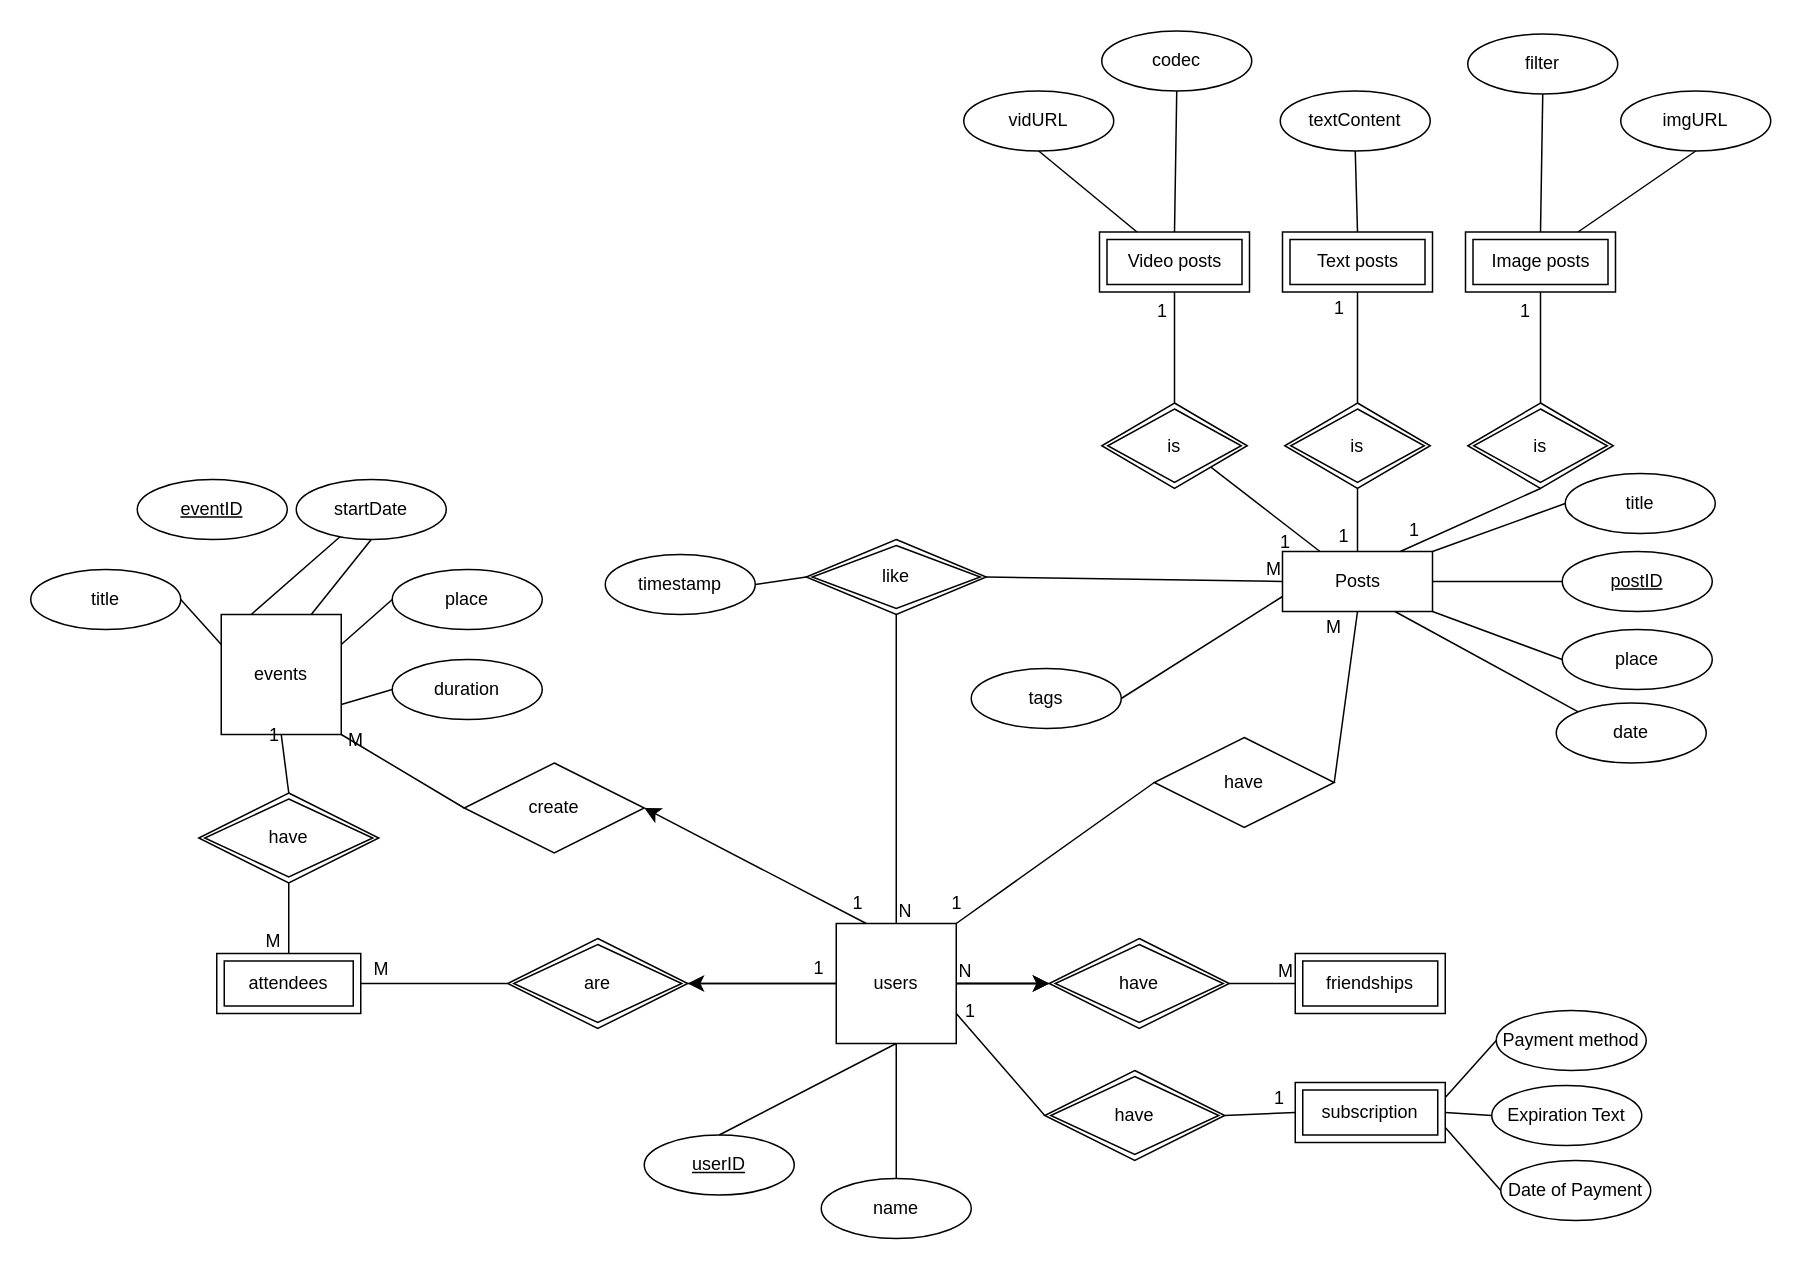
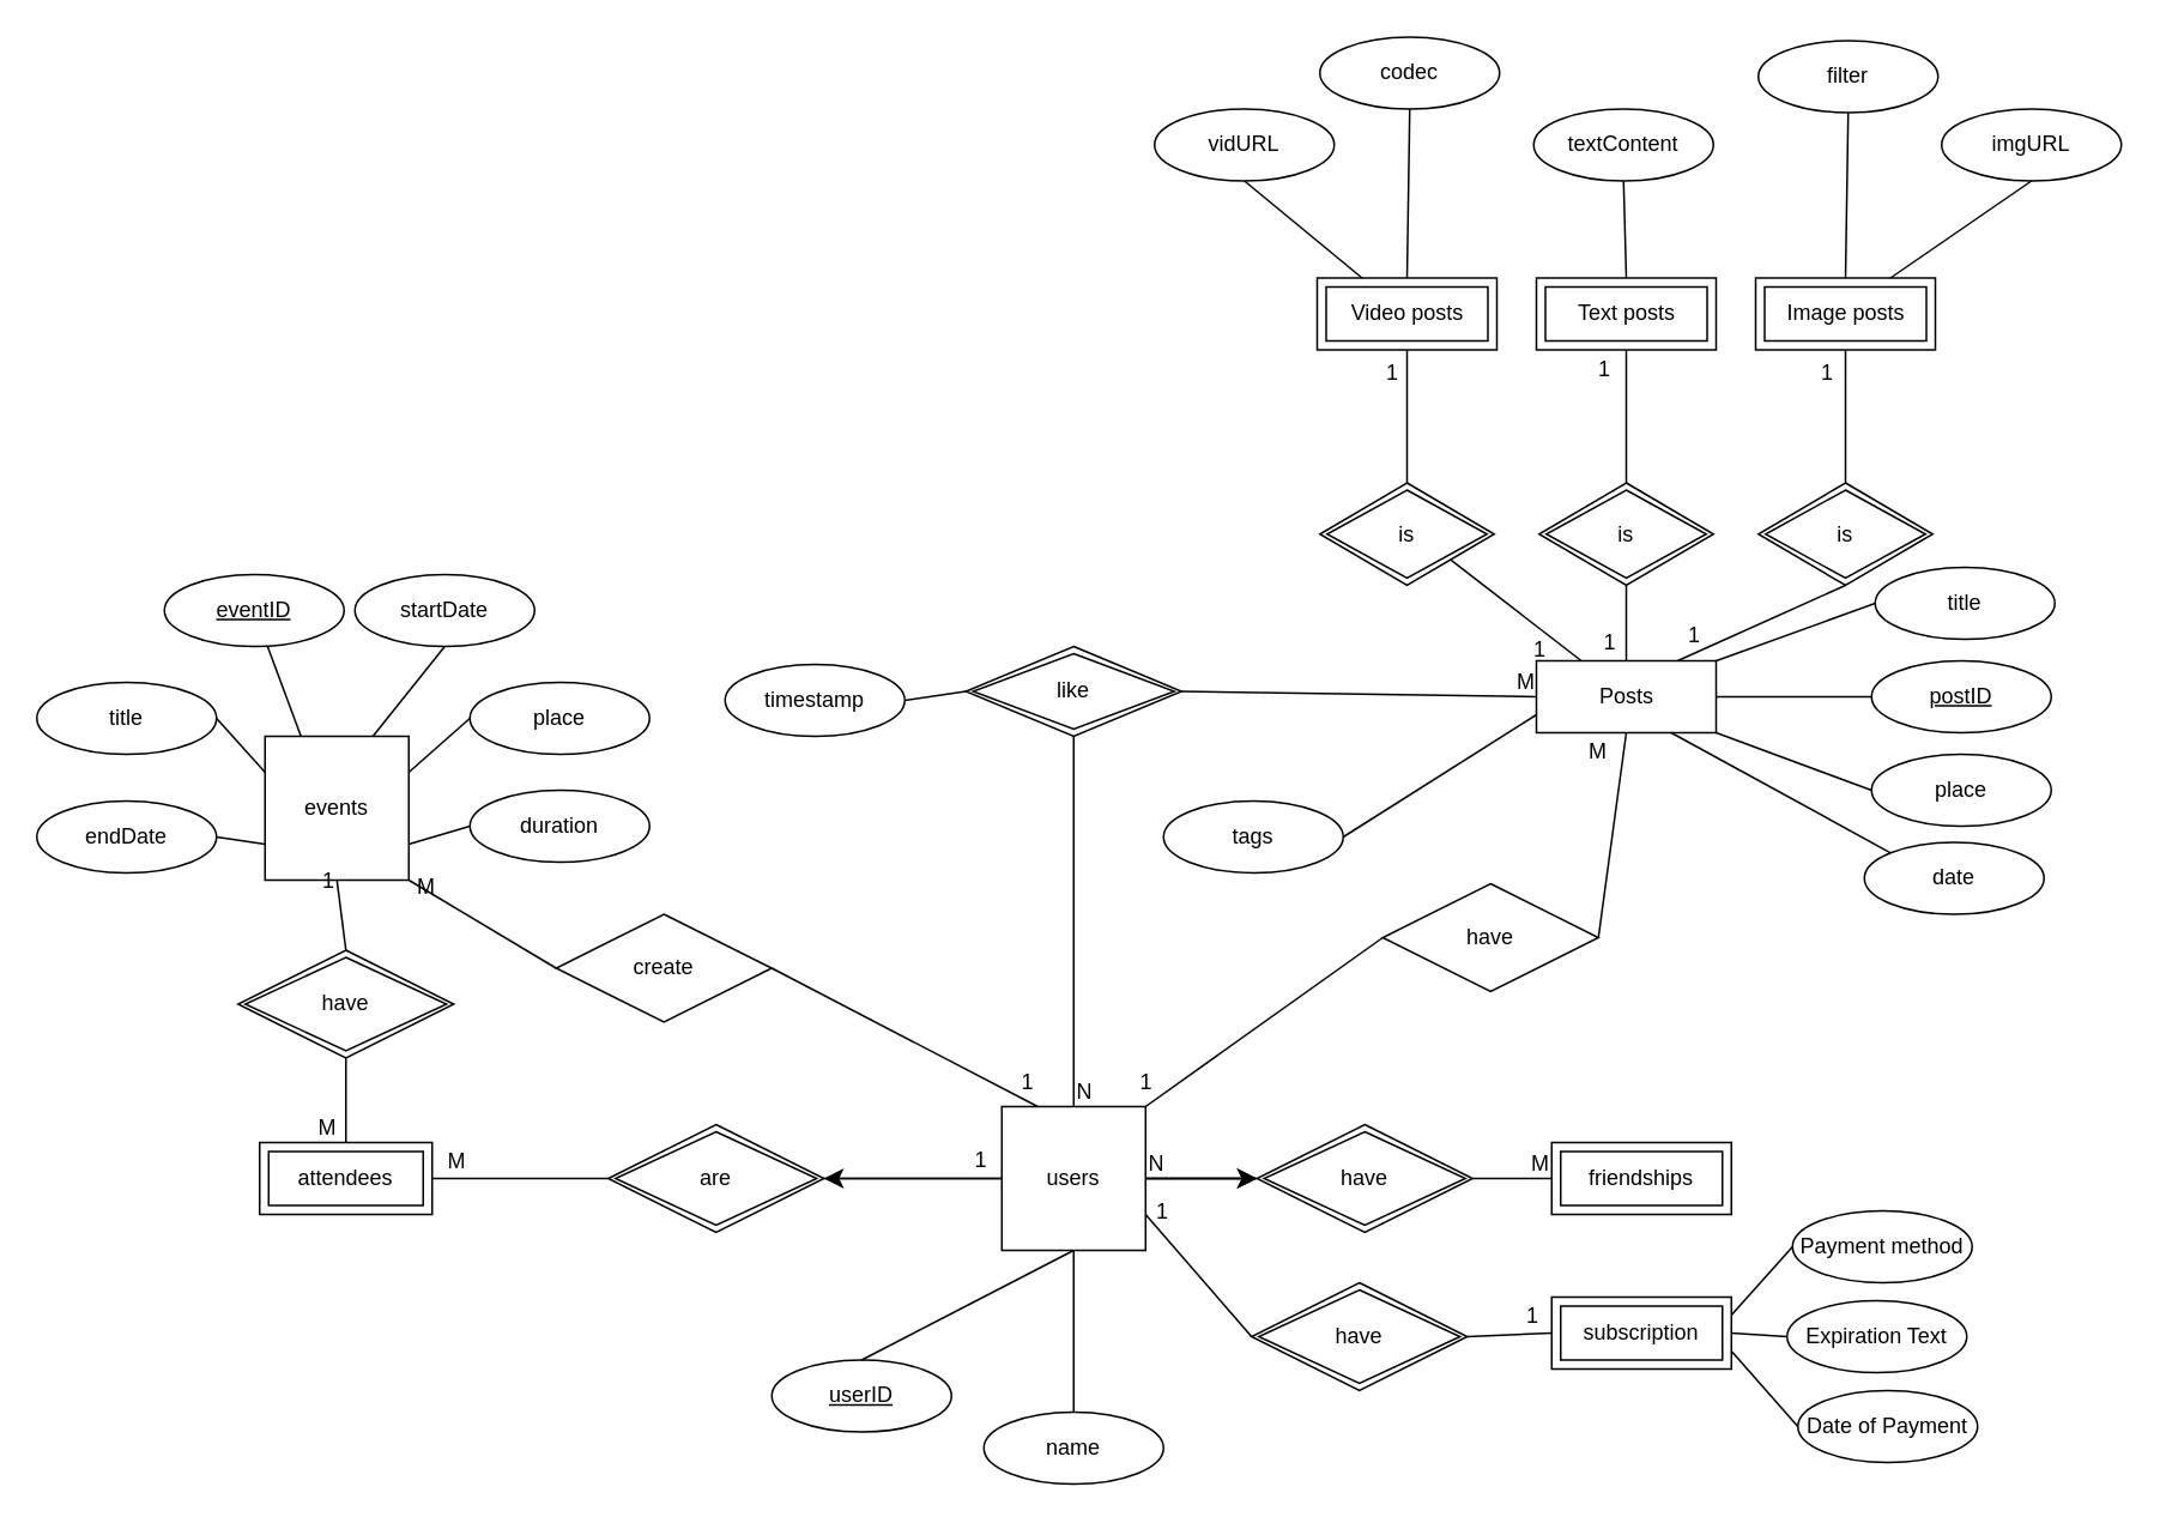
- <mxCell id="60" value="" style="endArrow=none;html=1;rounded=0;fontSize=12;startSize=8;endSize=8;curved=1;exitX=0.25;exitY=0;exitDx=0;exitDy=0;" edge="1" parent="1" source="7" target="18"><mxGeometry width="50" height="50" relative="1" as="geometry"><mxPoint x="162" y="429" as="sourcePoint" /><mxPoint x="130" y="409" as="targetPoint" /></mxGeometry></mxCell>
+ <mxCell id="60" value="" style="endArrow=none;html=1;rounded=0;fontSize=12;startSize=8;endSize=8;curved=1;exitX=0.25;exitY=0;exitDx=0;exitDy=0;" edge="1" parent="1" source="7" target="16"><mxGeometry width="50" height="50" relative="1" as="geometry"><mxPoint x="162" y="429" as="sourcePoint" /><mxPoint x="130" y="409" as="targetPoint" /></mxGeometry></mxCell>
+ <mxCell id="13" value="endDate" style="ellipse;whiteSpace=wrap;html=1;align=center;" vertex="1" parent="1"><mxGeometry x="20" y="445" width="100" height="40" as="geometry" /></mxCell>
+ <mxCell id="58" value="" style="endArrow=none;html=1;rounded=0;fontSize=12;startSize=8;endSize=8;curved=1;entryX=1;entryY=0.5;entryDx=0;entryDy=0;exitX=0;exitY=0.75;exitDx=0;exitDy=0;" edge="1" parent="1" source="7" target="13"><mxGeometry width="50" height="50" relative="1" as="geometry"><mxPoint x="225" y="496" as="sourcePoint" /><mxPoint x="275" y="446" as="targetPoint" /></mxGeometry></mxCell>
- <mxCell id="74" value="" style="endArrow=classic;html=1;rounded=0;fontSize=12;startSize=8;endSize=8;curved=1;entryX=1;entryY=0.5;entryDx=0;entryDy=0;exitX=0.25;exitY=0;exitDx=0;exitDy=0;" edge="1" parent="1" source="5" target="73"><mxGeometry width="50" height="50" relative="1" as="geometry"><mxPoint x="430" y="572" as="sourcePoint" /><mxPoint x="480" y="522" as="targetPoint" /></mxGeometry></mxCell>
+ <mxCell id="74" value="" style="endArrow=none;html=1;rounded=0;fontSize=12;startSize=8;endSize=8;curved=1;entryX=1;entryY=0.5;entryDx=0;entryDy=0;exitX=0.25;exitY=0;exitDx=0;exitDy=0;" edge="1" parent="1" source="5" target="73"><mxGeometry width="50" height="50" relative="1" as="geometry"><mxPoint x="430" y="572" as="sourcePoint" /><mxPoint x="480" y="522" as="targetPoint" /></mxGeometry></mxCell>
